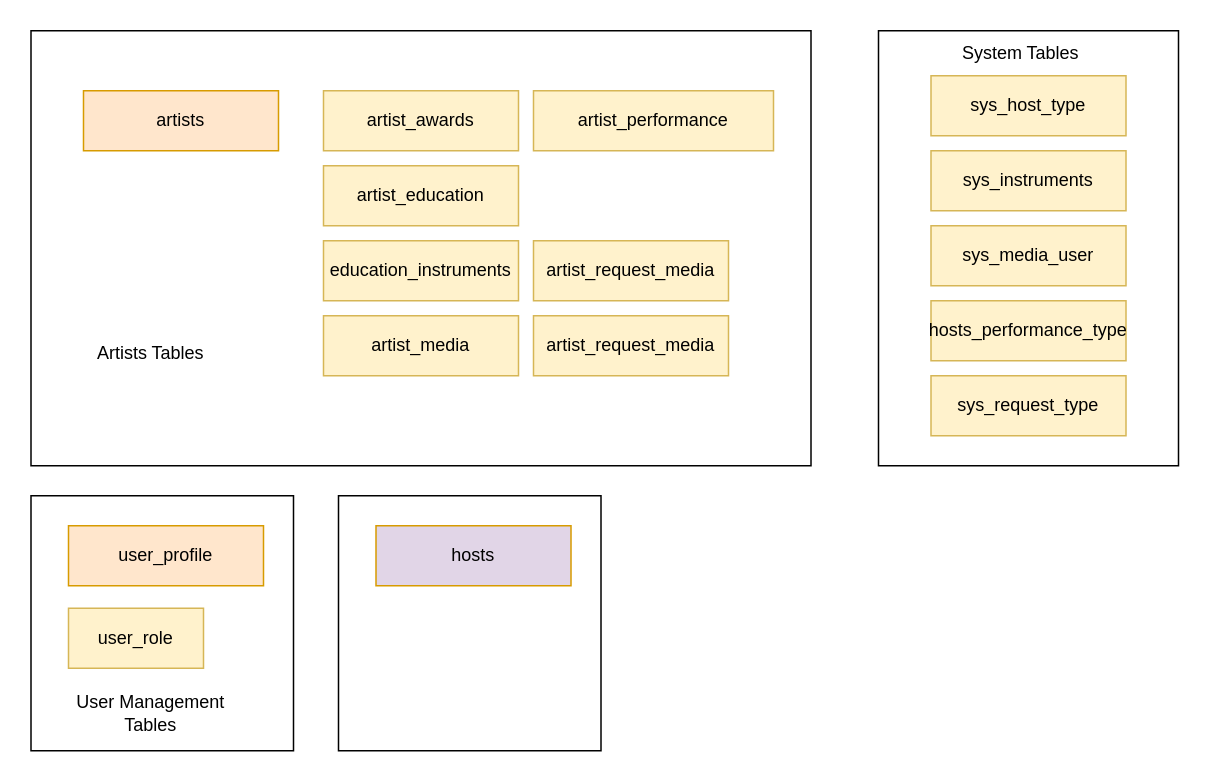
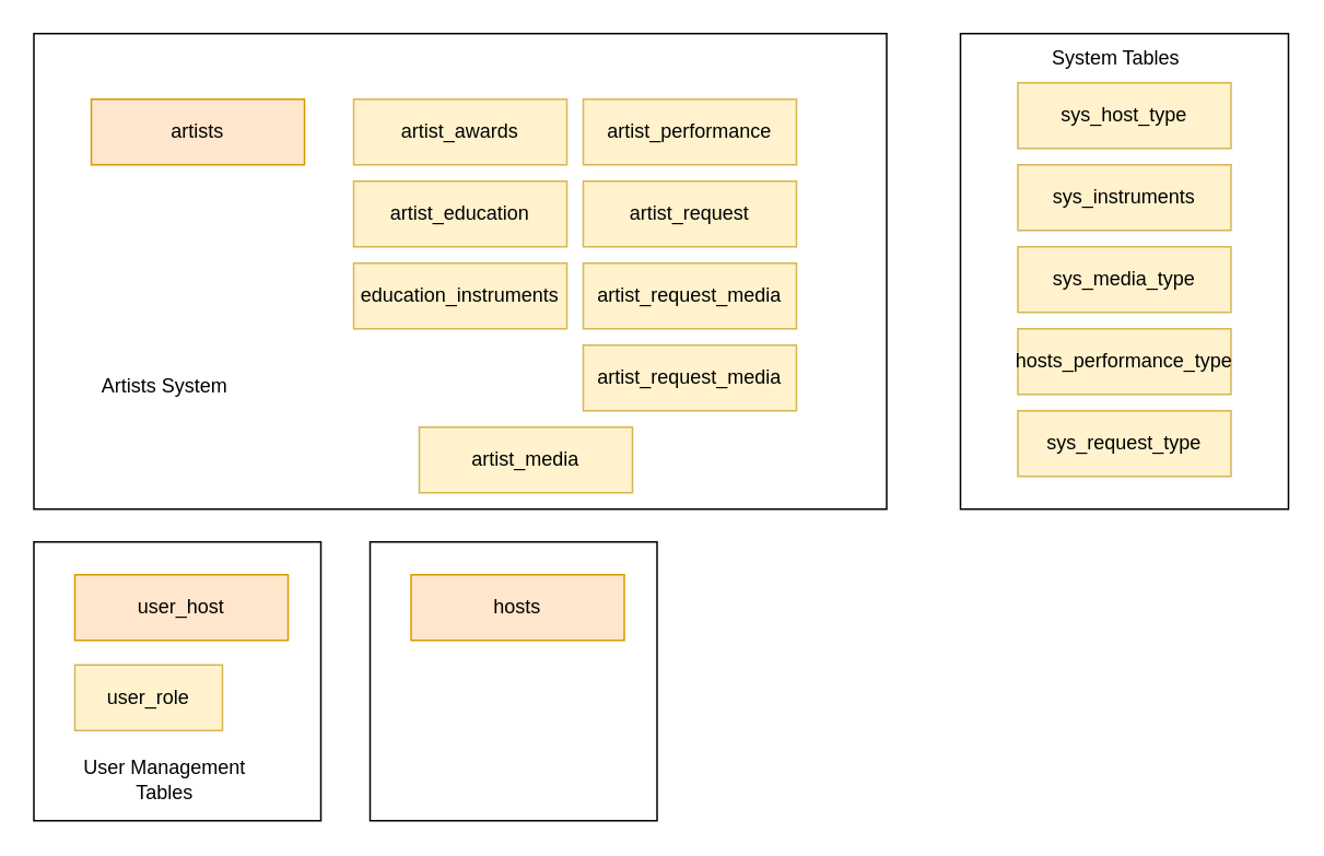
- <mxCell id="9" value="artist_performance" style="rounded=0;whiteSpace=wrap;html=1;fillColor=#fff2cc;strokeColor=#d6b656;" vertex="1" parent="1"><mxGeometry x="355" y="60" width="160" height="40" as="geometry" /></mxCell>
+ <mxCell id="9" value="artist_performance" style="rounded=0;whiteSpace=wrap;html=1;fillColor=#fff2cc;strokeColor=#d6b656;" vertex="1" parent="1"><mxGeometry x="355" y="60" width="130" height="40" as="geometry" /></mxCell>
+ <mxCell id="10" value="artist_request" style="rounded=0;whiteSpace=wrap;html=1;fillColor=#fff2cc;strokeColor=#d6b656;" vertex="1" parent="1"><mxGeometry x="355" y="110" width="130" height="40" as="geometry" /></mxCell>
- <mxCell id="20" value="sys_media_user" style="rounded=0;whiteSpace=wrap;html=1;fillColor=#fff2cc;strokeColor=#d6b656;" vertex="1" parent="1"><mxGeometry x="620" y="150" width="130" height="40" as="geometry" /></mxCell>
+ <mxCell id="20" value="sys_media_type" style="rounded=0;whiteSpace=wrap;html=1;fillColor=#fff2cc;strokeColor=#d6b656;" vertex="1" parent="1"><mxGeometry x="620" y="150" width="130" height="40" as="geometry" /></mxCell>
- <mxCell id="8" value="artist_media" style="rounded=0;whiteSpace=wrap;html=1;fillColor=#fff2cc;strokeColor=#d6b656;" vertex="1" parent="1"><mxGeometry x="215" y="210" width="130" height="40" as="geometry" /></mxCell>
+ <mxCell id="8" value="artist_media" style="rounded=0;whiteSpace=wrap;html=1;fillColor=#fff2cc;strokeColor=#d6b656;" vertex="1" parent="1"><mxGeometry x="255" y="260" width="130" height="40" as="geometry" /></mxCell>
- <mxCell id="23" value="Artists Tables" style="text;html=1;align=center;verticalAlign=middle;whiteSpace=wrap;rounded=0;" vertex="1" parent="1"><mxGeometry x="35" y="220" width="130" height="30" as="geometry" /></mxCell>
+ <mxCell id="23" value="Artists System" style="text;html=1;align=center;verticalAlign=middle;whiteSpace=wrap;rounded=0;" vertex="1" parent="1"><mxGeometry x="35" y="220" width="130" height="30" as="geometry" /></mxCell>
- <mxCell id="14" value="user_profile" style="rounded=0;whiteSpace=wrap;html=1;fillColor=#ffe6cc;strokeColor=#d79b00;" vertex="1" parent="1"><mxGeometry x="45" y="350" width="130" height="40" as="geometry" /></mxCell>
+ <mxCell id="14" value="user_host" style="rounded=0;whiteSpace=wrap;html=1;fillColor=#ffe6cc;strokeColor=#d79b00;" vertex="1" parent="1"><mxGeometry x="45" y="350" width="130" height="40" as="geometry" /></mxCell>
- <mxCell id="17" value="hosts" style="rounded=0;whiteSpace=wrap;html=1;fillColor=#e1d5e7;strokeColor=#d79b00;" vertex="1" parent="1"><mxGeometry x="250" y="350" width="130" height="40" as="geometry" /></mxCell>
+ <mxCell id="17" value="hosts" style="rounded=0;whiteSpace=wrap;html=1;fillColor=#ffe6cc;strokeColor=#d79b00;" vertex="1" parent="1"><mxGeometry x="250" y="350" width="130" height="40" as="geometry" /></mxCell>
